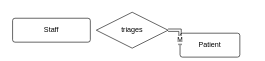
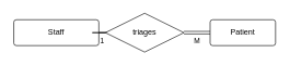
+ <mxCell id="5" value="1" style="edgeStyle=orthogonalEdgeStyle;rounded=0;orthogonalLoop=1;jettySize=auto;html=1;entryX=1;entryY=0.5;entryDx=0;entryDy=0;verticalAlign=top;endArrow=none;endFill=0;" parent="1" source="6" target="3" edge="1"><mxGeometry relative="1" as="geometry" /></mxCell>
- <mxCell id="2" value="Patient" style="rounded=1;arcSize=10;whiteSpace=wrap;html=1;align=center;" parent="1" vertex="1"><mxGeometry x="300" y="55" width="100" height="40" as="geometry" /></mxCell>
+ <mxCell id="2" value="Patient" style="rounded=1;arcSize=10;whiteSpace=wrap;html=1;align=center;" parent="1" vertex="1"><mxGeometry x="320" y="30" width="100" height="40" as="geometry" /></mxCell>
